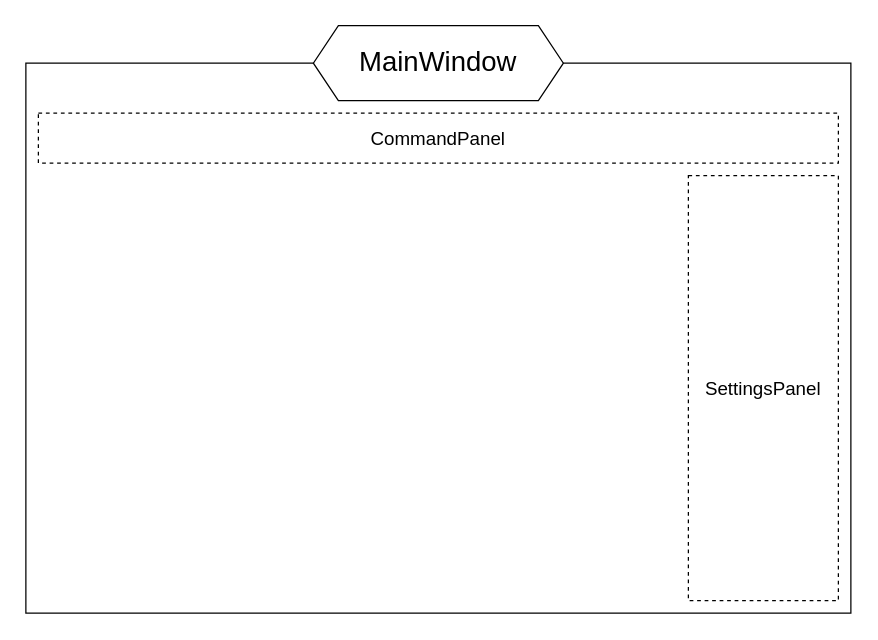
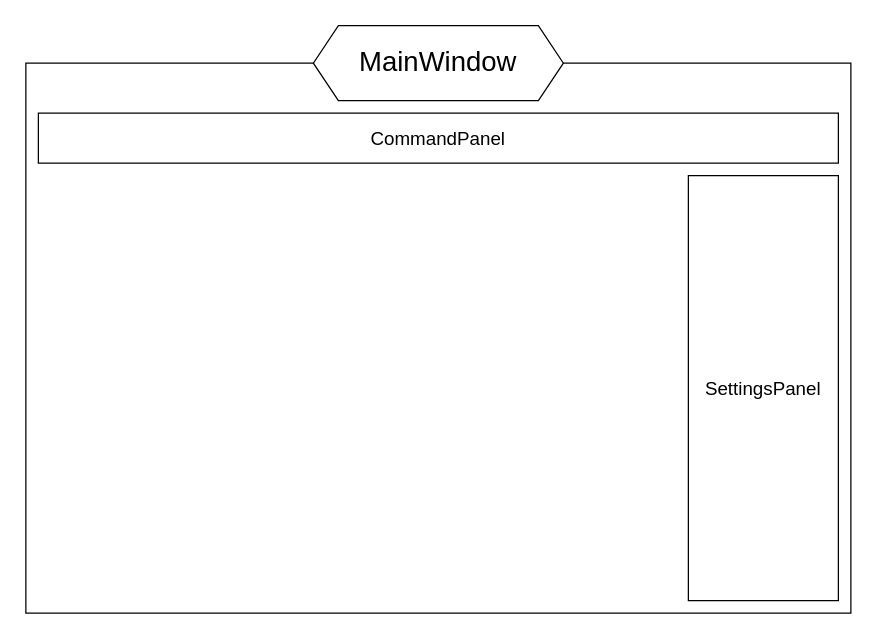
- <mxCell id="4" value="&lt;font style=&quot;font-size: 15px&quot;&gt;CommandPanel&lt;/font&gt;" style="rounded=0;whiteSpace=wrap;html=1;fontSize=12;dashed=1;" parent="1" vertex="1"><mxGeometry x="30" y="90" width="640" height="40" as="geometry" /></mxCell>
+ <mxCell id="4" value="&lt;font style=&quot;font-size: 15px&quot;&gt;CommandPanel&lt;/font&gt;" style="rounded=0;whiteSpace=wrap;html=1;fontSize=12;" parent="1" vertex="1"><mxGeometry x="30" y="90" width="640" height="40" as="geometry" /></mxCell>
- <mxCell id="5" value="&lt;font style=&quot;font-size: 15px&quot;&gt;SettingsPanel&lt;/font&gt;" style="rounded=0;whiteSpace=wrap;html=1;dashed=1;" parent="1" vertex="1"><mxGeometry x="550" y="140" width="120" height="340" as="geometry" /></mxCell>
+ <mxCell id="5" value="&lt;font style=&quot;font-size: 15px&quot;&gt;SettingsPanel&lt;/font&gt;" style="rounded=0;whiteSpace=wrap;html=1;" parent="1" vertex="1"><mxGeometry x="550" y="140" width="120" height="340" as="geometry" /></mxCell>
